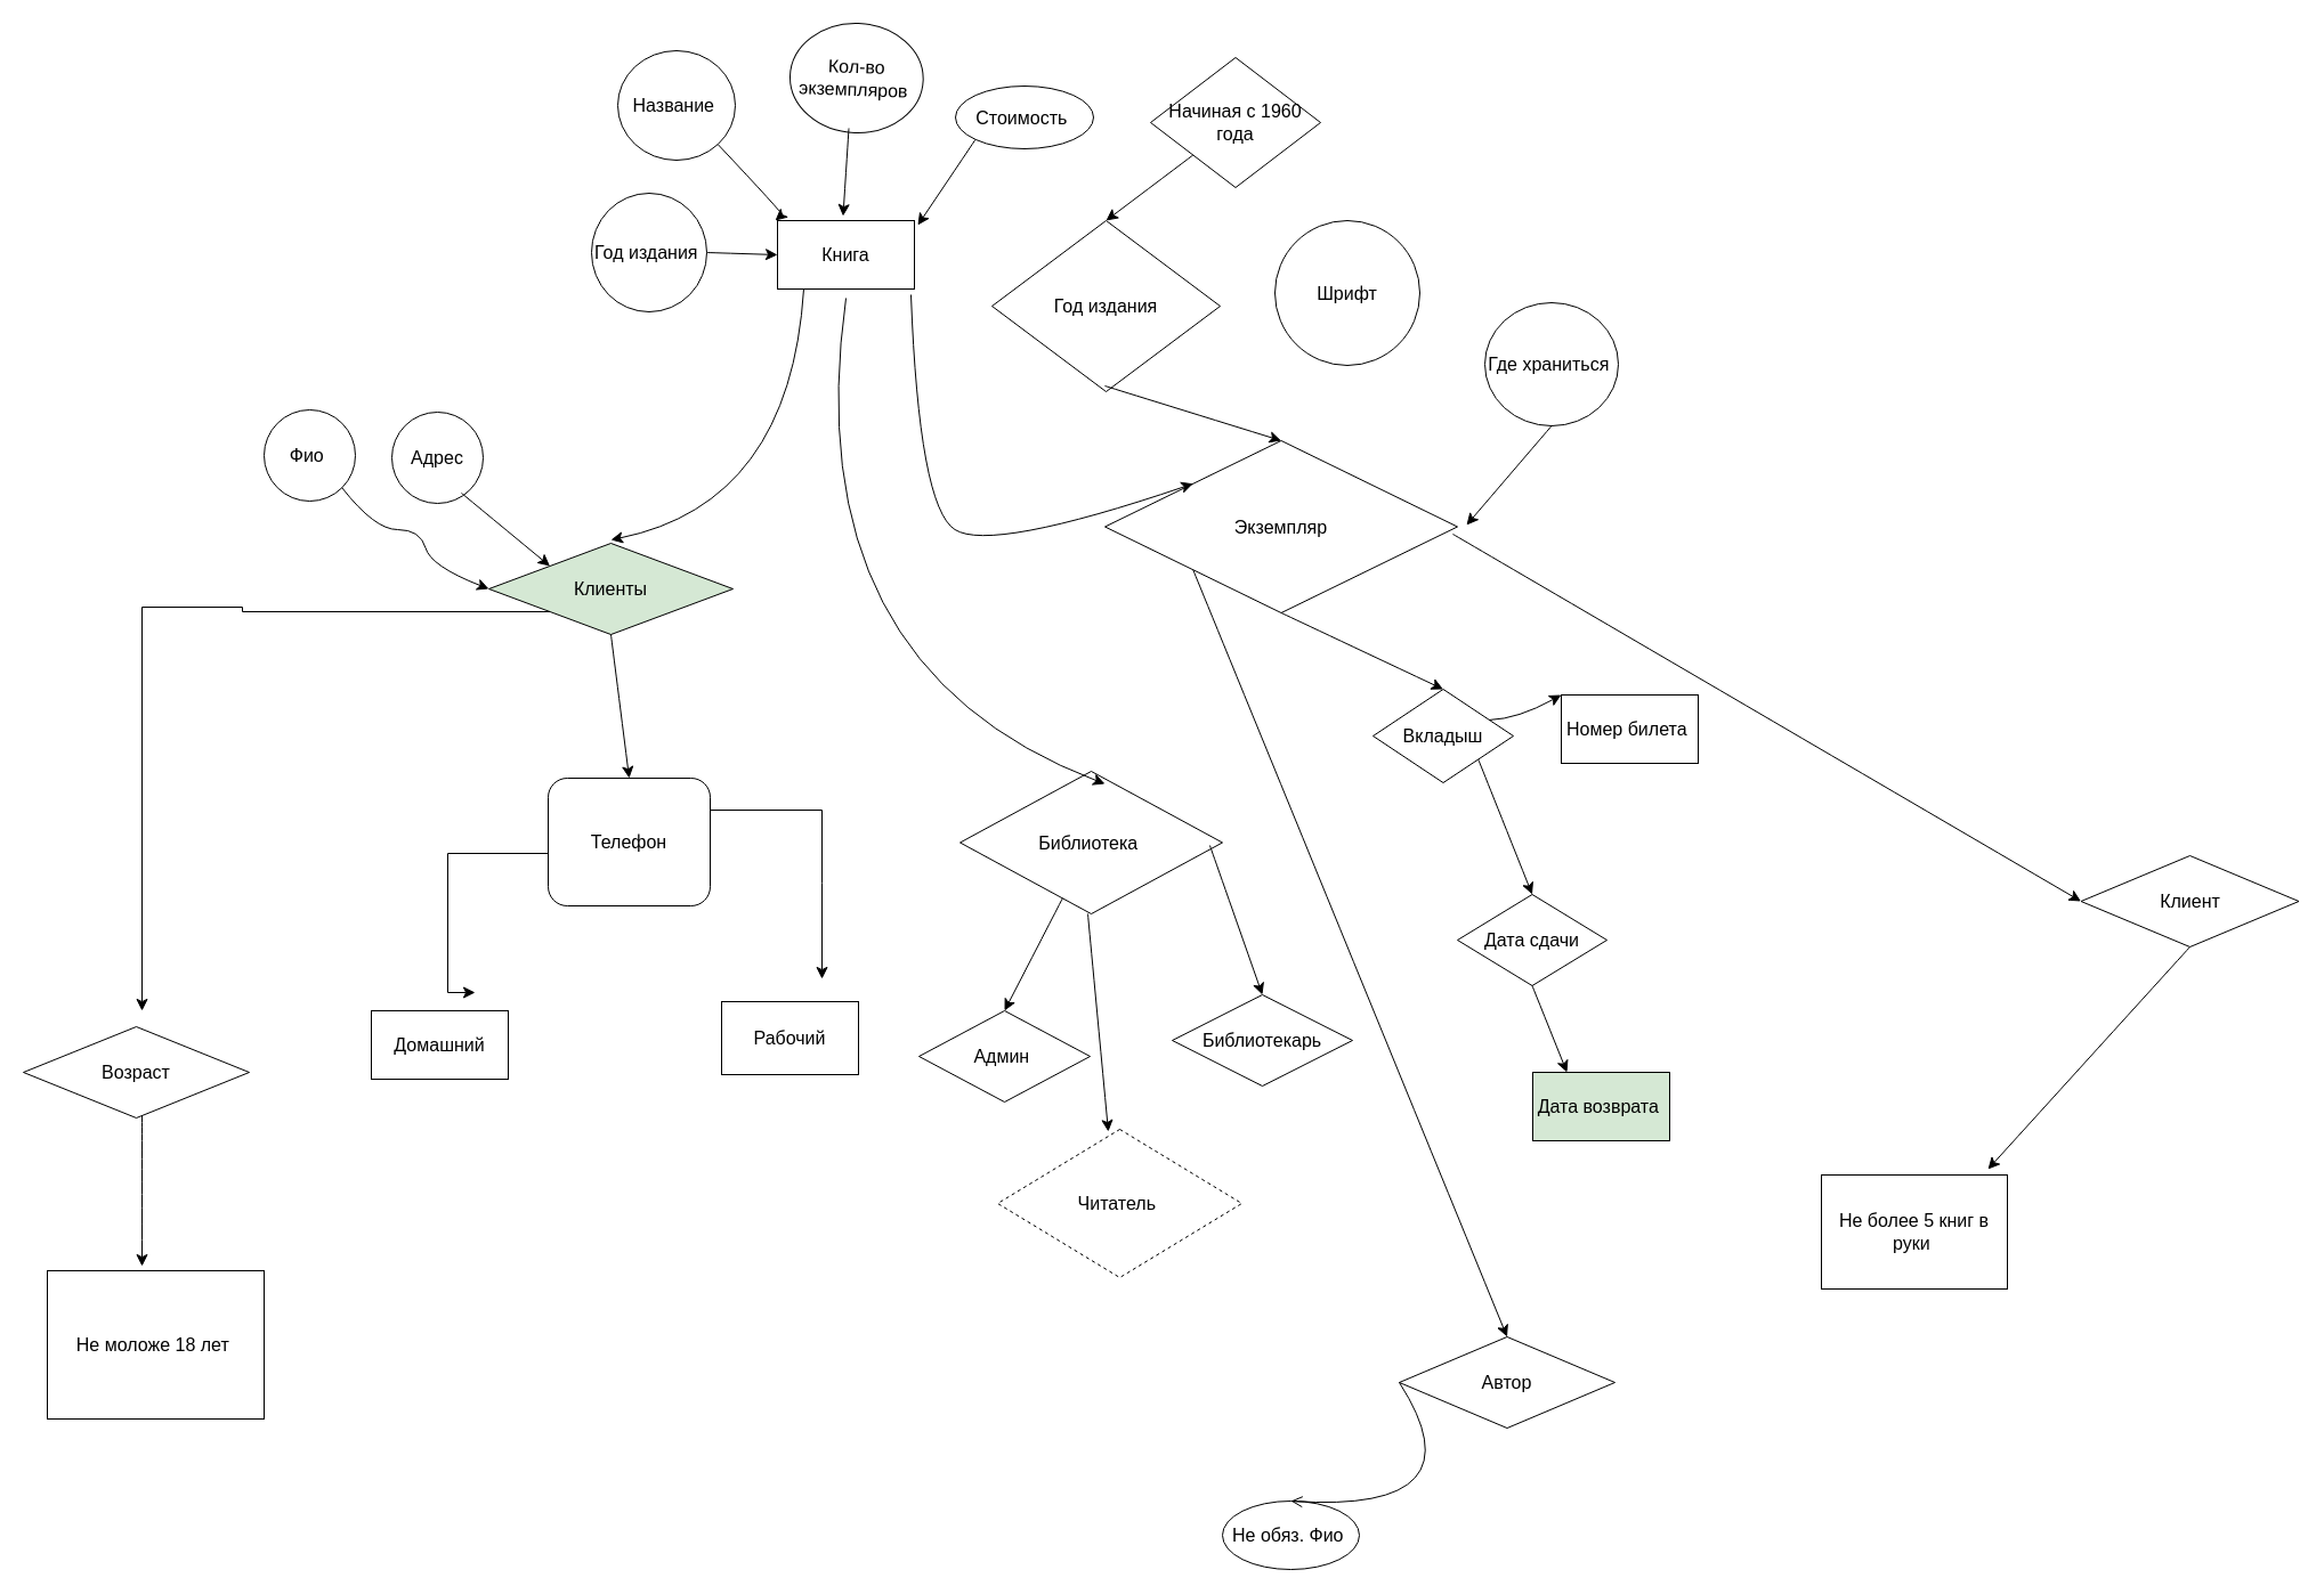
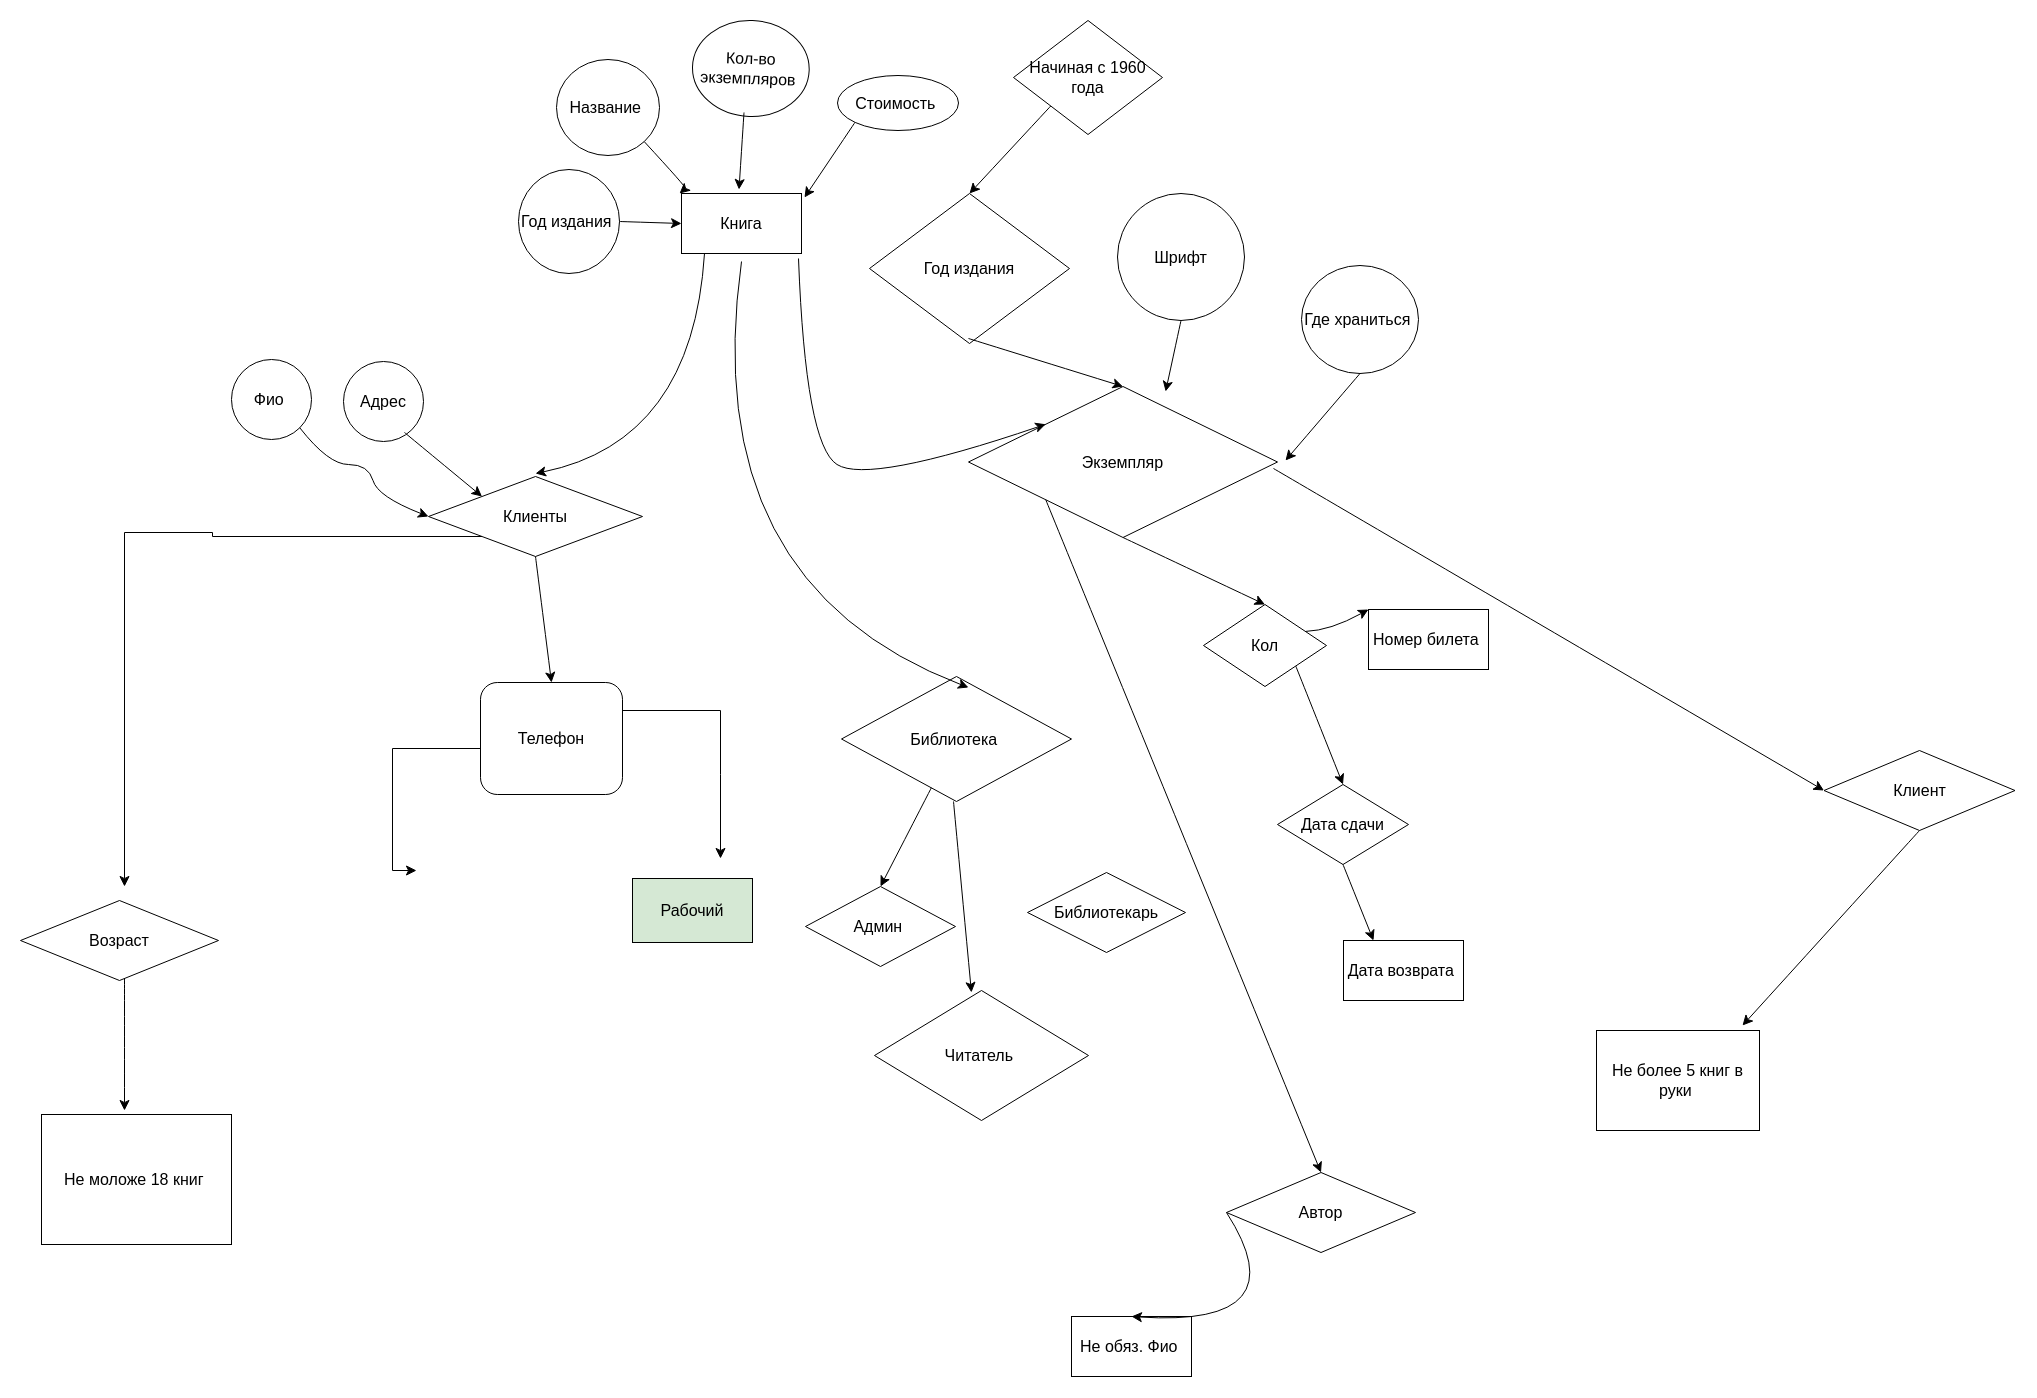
- <mxCell id="3" value="Название&amp;nbsp;" style="ellipse;whiteSpace=wrap;html=1;fontSize=16;" vertex="1" parent="1"><mxGeometry x="541" y="44" width="103" height="96" as="geometry" /></mxCell>
+ <mxCell id="3" value="Название&amp;nbsp;" style="ellipse;whiteSpace=wrap;html=1;fontSize=16;" vertex="1" parent="1"><mxGeometry x="556" y="59" width="103" height="96" as="geometry" /></mxCell>
- <mxCell id="59" value="Начиная с 1960 года" style="rhombus;whiteSpace=wrap;html=1;fontSize=16;" vertex="1" parent="1"><mxGeometry x="1008" y="50" width="149" height="114" as="geometry" /></mxCell>
+ <mxCell id="59" value="Начиная с 1960 года" style="rhombus;whiteSpace=wrap;html=1;fontSize=16;" vertex="1" parent="1"><mxGeometry x="1013" y="20" width="149" height="114" as="geometry" /></mxCell>
+ <mxCell id="32" value="" style="edgeStyle=none;orthogonalLoop=1;jettySize=auto;html=1;rounded=0;fontSize=12;startSize=8;endSize=8;curved=1;exitX=0.5;exitY=1;exitDx=0;exitDy=0;entryX=0.638;entryY=0.033;entryDx=0;entryDy=0;entryPerimeter=0;" edge="1" parent="1" source="31" target="27"><mxGeometry width="140" relative="1" as="geometry"><mxPoint x="1239" y="618" as="sourcePoint" /><mxPoint x="1379" y="618" as="targetPoint" /><Array as="points" /></mxGeometry></mxCell>
- <mxCell id="11" value="Клиенты" style="rhombus;whiteSpace=wrap;html=1;fontSize=16;fillColor=#d5e8d4;" vertex="1" parent="1"><mxGeometry x="428" y="476" width="214" height="80" as="geometry" /></mxCell>
+ <mxCell id="11" value="Клиенты" style="rhombus;whiteSpace=wrap;html=1;fontSize=16;" vertex="1" parent="1"><mxGeometry x="428" y="476" width="214" height="80" as="geometry" /></mxCell>
- <mxCell id="49" value="Вкладыш" style="rhombus;whiteSpace=wrap;html=1;fontSize=16;" vertex="1" parent="1"><mxGeometry x="1203" y="604" width="123" height="82" as="geometry" /></mxCell>
+ <mxCell id="49" value="Кол" style="rhombus;whiteSpace=wrap;html=1;fontSize=16;" vertex="1" parent="1"><mxGeometry x="1203" y="604" width="123" height="82" as="geometry" /></mxCell>
- <mxCell id="40" value="" style="edgeStyle=none;orthogonalLoop=1;jettySize=auto;html=1;rounded=0;fontSize=12;startSize=8;endSize=8;curved=1;entryX=0.5;entryY=0;entryDx=0;entryDy=0;exitX=0.952;exitY=0.52;exitDx=0;exitDy=0;exitPerimeter=0;" edge="1" parent="1" source="33" target="35"><mxGeometry width="140" relative="1" as="geometry"><mxPoint x="1067" y="752" as="sourcePoint" /><mxPoint x="1151" y="803" as="targetPoint" /><Array as="points" /></mxGeometry></mxCell>
- <mxCell id="18" value="Рабочий" style="whiteSpace=wrap;html=1;fontSize=16;" vertex="1" parent="1"><mxGeometry x="632" y="878" width="120" height="64" as="geometry" /></mxCell>
+ <mxCell id="18" value="Рабочий" style="whiteSpace=wrap;html=1;fontSize=16;fillColor=#d5e8d4;" vertex="1" parent="1"><mxGeometry x="632" y="878" width="120" height="64" as="geometry" /></mxCell>
- <mxCell id="19" value="Домашний" style="whiteSpace=wrap;html=1;fontSize=16;" vertex="1" parent="1"><mxGeometry x="325" y="886" width="120" height="60" as="geometry" /></mxCell>
- <mxCell id="55" value="Дата возврата&amp;nbsp;" style="whiteSpace=wrap;html=1;fontSize=16;fillColor=#d5e8d4;" vertex="1" parent="1"><mxGeometry x="1343" y="940" width="120" height="60" as="geometry" /></mxCell>
+ <mxCell id="55" value="Дата возврата&amp;nbsp;" style="whiteSpace=wrap;html=1;fontSize=16;" vertex="1" parent="1"><mxGeometry x="1343" y="940" width="120" height="60" as="geometry" /></mxCell>
- <mxCell id="37" value="Читатель&amp;nbsp;" style="rhombus;whiteSpace=wrap;html=1;fontSize=16;dashed=1;" vertex="1" parent="1"><mxGeometry x="874" y="990" width="214" height="130" as="geometry" /></mxCell>
+ <mxCell id="37" value="Читатель&amp;nbsp;" style="rhombus;whiteSpace=wrap;html=1;fontSize=16;" vertex="1" parent="1"><mxGeometry x="874" y="990" width="214" height="130" as="geometry" /></mxCell>
- <mxCell id="24" value="Не моложе 18 лет&amp;nbsp;" style="whiteSpace=wrap;html=1;fontSize=16;" vertex="1" parent="1"><mxGeometry x="41" y="1114" width="190" height="130" as="geometry" /></mxCell>
+ <mxCell id="24" value="Не моложе 18 книг&amp;nbsp;" style="whiteSpace=wrap;html=1;fontSize=16;" vertex="1" parent="1"><mxGeometry x="41" y="1114" width="190" height="130" as="geometry" /></mxCell>
- <mxCell id="48" value="" style="edgeStyle=none;orthogonalLoop=1;jettySize=auto;html=1;rounded=0;fontSize=12;startSize=8;endSize=8;curved=1;entryX=0.5;entryY=0;entryDx=0;entryDy=0;exitX=0;exitY=0.5;exitDx=0;exitDy=0;endArrow=open;" edge="1" parent="1" source="41" target="47"><mxGeometry width="140" relative="1" as="geometry"><mxPoint x="1072" y="1252" as="sourcePoint" /><mxPoint x="1212" y="1252" as="targetPoint" /><Array as="points"><mxPoint x="1300" y="1327" /></Array></mxGeometry></mxCell>
+ <mxCell id="48" value="" style="edgeStyle=none;orthogonalLoop=1;jettySize=auto;html=1;rounded=0;fontSize=12;startSize=8;endSize=8;curved=1;entryX=0.5;entryY=0;entryDx=0;entryDy=0;exitX=0;exitY=0.5;exitDx=0;exitDy=0;" edge="1" parent="1" source="41" target="47"><mxGeometry width="140" relative="1" as="geometry"><mxPoint x="1072" y="1252" as="sourcePoint" /><mxPoint x="1212" y="1252" as="targetPoint" /><Array as="points"><mxPoint x="1300" y="1327" /></Array></mxGeometry></mxCell>
- <mxCell id="47" value="Не обяз. Фио&amp;nbsp;" style="ellipse;whiteSpace=wrap;html=1;fontSize=16;" vertex="1" parent="1"><mxGeometry x="1071" y="1316" width="120" height="60" as="geometry" /></mxCell>
+ <mxCell id="47" value="Не обяз. Фио&amp;nbsp;" style="whiteSpace=wrap;html=1;fontSize=16;" vertex="1" parent="1"><mxGeometry x="1071" y="1316" width="120" height="60" as="geometry" /></mxCell>
